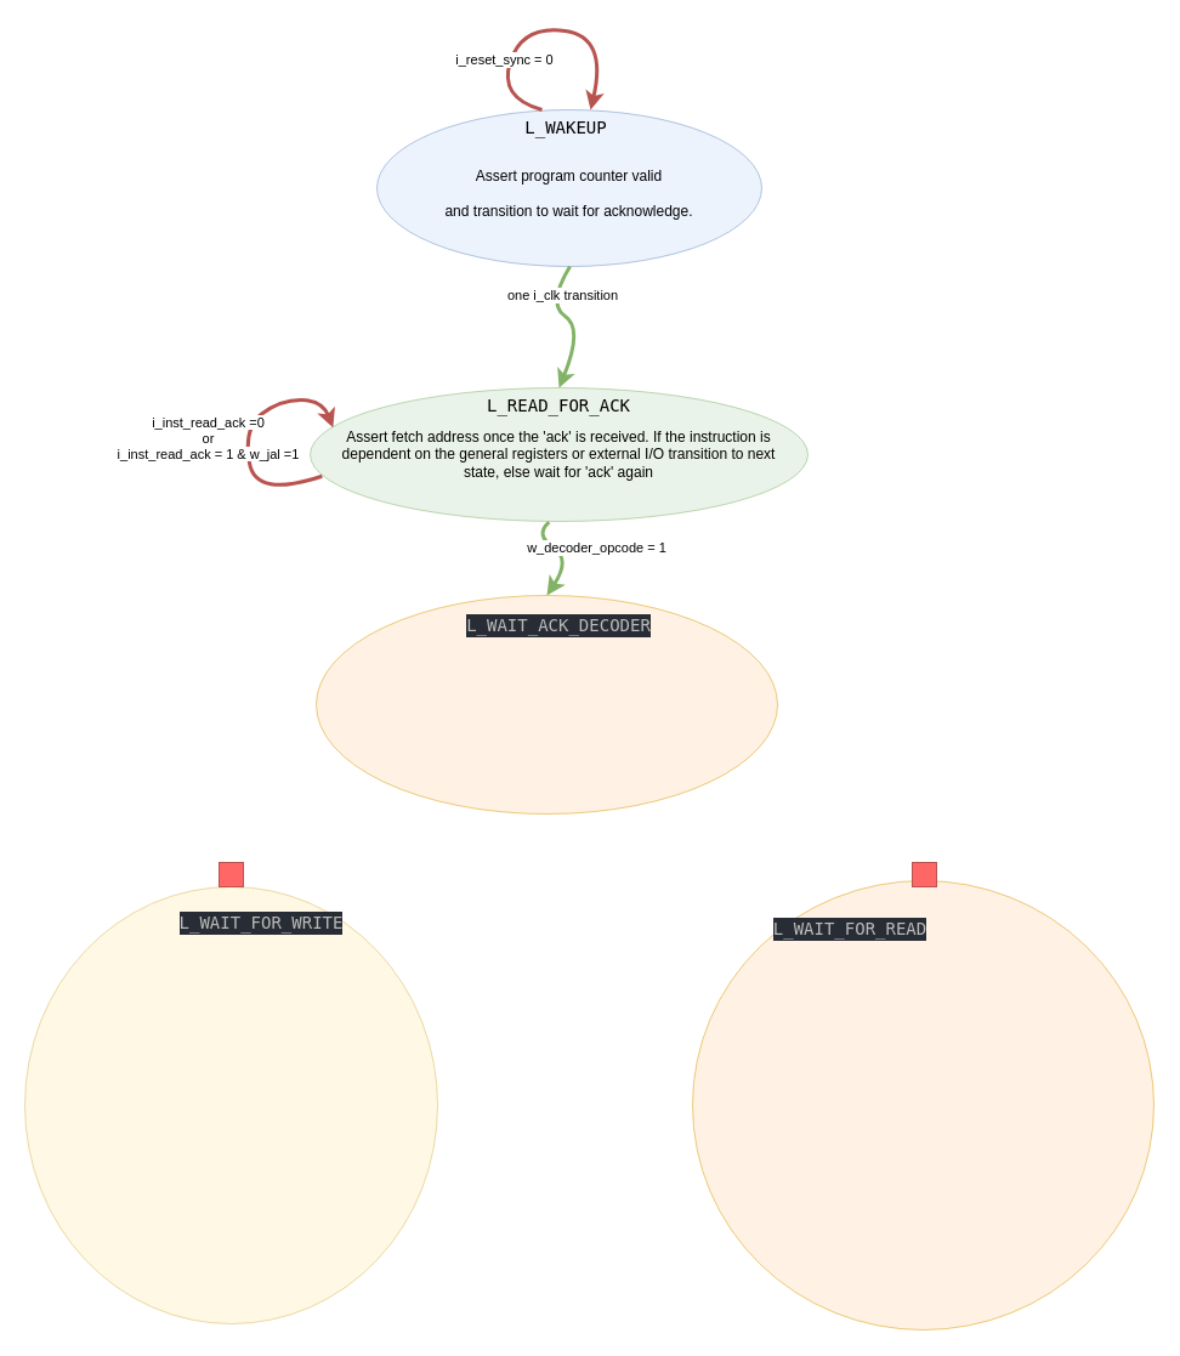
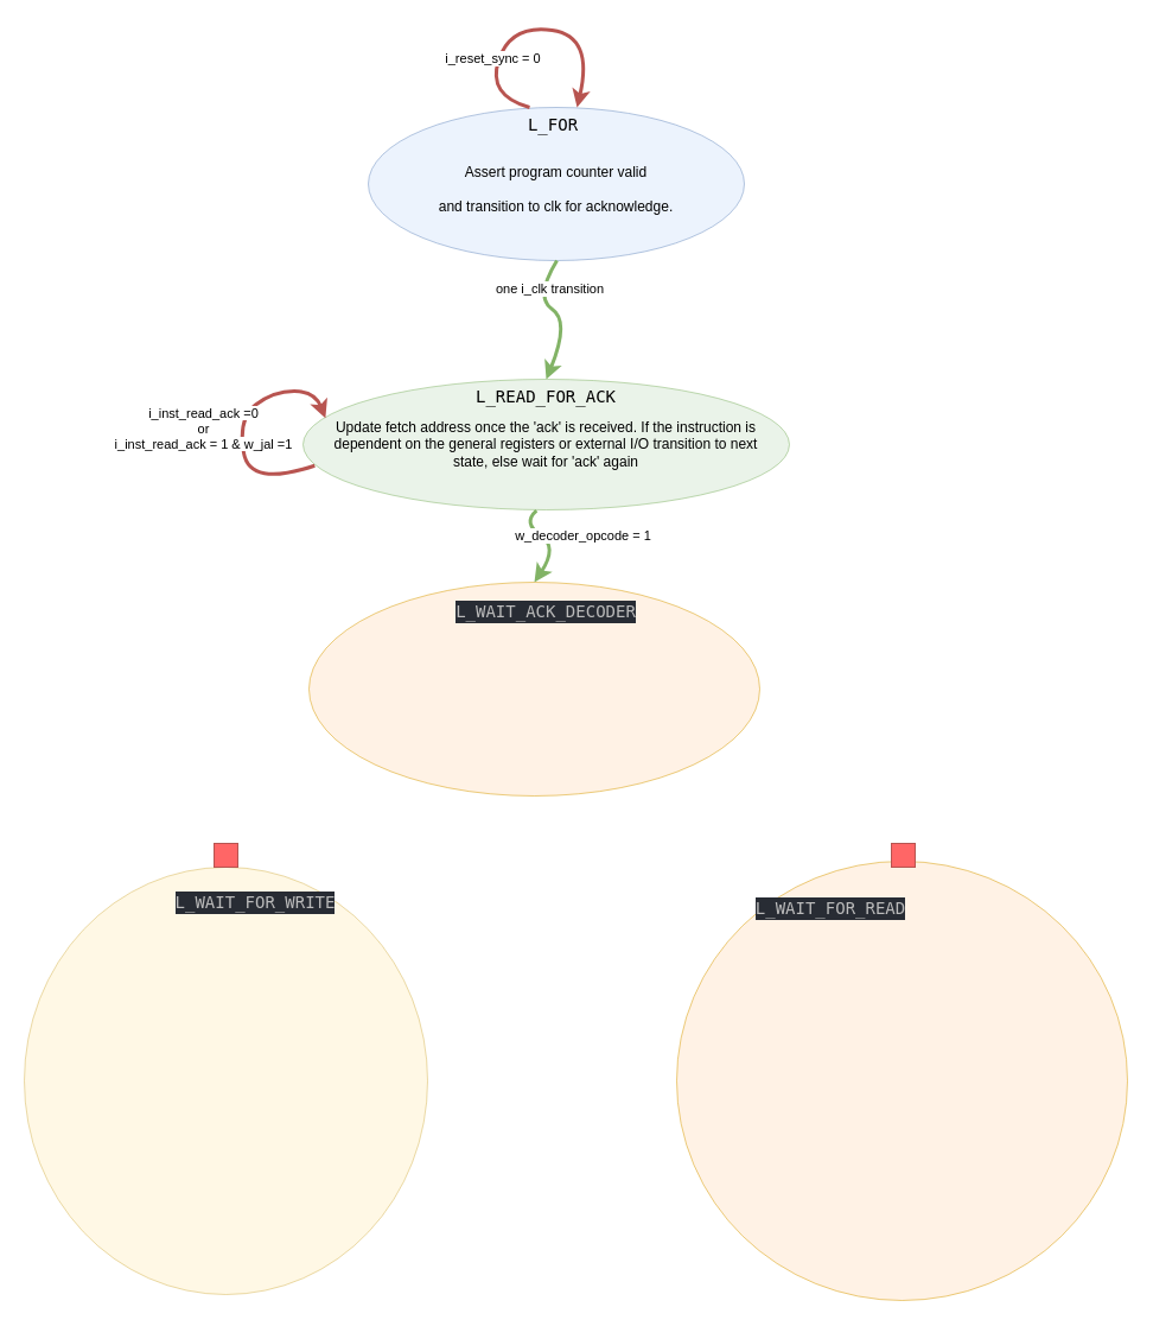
- <mxCell id="9" value="&lt;div style=&quot;font-family: &amp;#34;droid sans mono&amp;#34; , monospace , monospace , &amp;#34;droid sans fallback&amp;#34; ; font-size: 14px ; line-height: 19px&quot;&gt;L_WAKEUP&lt;/div&gt;" style="text;html=1;strokeColor=none;fillColor=none;align=center;verticalAlign=middle;whiteSpace=wrap;rounded=0;shadow=0;fontSize=20;" parent="1" vertex="1"><mxGeometry x="426" y="90" width="80" height="30" as="geometry" /></mxCell>
+ <mxCell id="9" value="&lt;div style=&quot;font-family: &amp;#34;droid sans mono&amp;#34; , monospace , monospace , &amp;#34;droid sans fallback&amp;#34; ; font-size: 14px ; line-height: 19px&quot;&gt;L_FOR&lt;/div&gt;" style="text;html=1;strokeColor=none;fillColor=none;align=center;verticalAlign=middle;whiteSpace=wrap;rounded=0;shadow=0;fontSize=20;" parent="1" vertex="1"><mxGeometry x="426" y="90" width="80" height="30" as="geometry" /></mxCell>
- <mxCell id="2" value="&lt;span style=&quot;font-size: 12px&quot;&gt;Assert program counter valid&lt;br&gt;and transition to wait for acknowledge.&lt;br&gt;&lt;/span&gt;" style="ellipse;whiteSpace=wrap;html=1;rounded=0;shadow=0;strokeWidth=1;fillColor=#dae8fc;fontSize=24;align=center;strokeColor=#6c8ebf;opacity=50;verticalAlign=middle;" parent="1" vertex="1"><mxGeometry x="310" y="90" width="317" height="129" as="geometry" /></mxCell>
+ <mxCell id="2" value="&lt;span style=&quot;font-size: 12px&quot;&gt;Assert program counter valid&lt;br&gt;and transition to clk for acknowledge.&lt;br&gt;&lt;/span&gt;" style="ellipse;whiteSpace=wrap;html=1;rounded=0;shadow=0;strokeWidth=1;fillColor=#dae8fc;fontSize=24;align=center;strokeColor=#6c8ebf;opacity=50;verticalAlign=middle;" parent="1" vertex="1"><mxGeometry x="310" y="90" width="317" height="129" as="geometry" /></mxCell>
- <mxCell id="3" value="Assert fetch address once the 'ack' is received. If the instruction is&lt;br&gt;dependent on the general registers or external I/O transition to next&lt;br&gt;state, else wait for 'ack' again" style="ellipse;whiteSpace=wrap;html=1;rounded=0;shadow=0;strokeWidth=1;fillColor=#d5e8d4;fontSize=12;align=center;strokeColor=#82b366;opacity=50;" parent="1" vertex="1"><mxGeometry x="255" y="319" width="410" height="110" as="geometry" /></mxCell>
+ <mxCell id="3" value="Update fetch address once the 'ack' is received. If the instruction is&lt;br&gt;dependent on the general registers or external I/O transition to next&lt;br&gt;state, else wait for 'ack' again" style="ellipse;whiteSpace=wrap;html=1;rounded=0;shadow=0;strokeWidth=1;fillColor=#d5e8d4;fontSize=12;align=center;strokeColor=#82b366;opacity=50;" parent="1" vertex="1"><mxGeometry x="255" y="319" width="410" height="110" as="geometry" /></mxCell>
